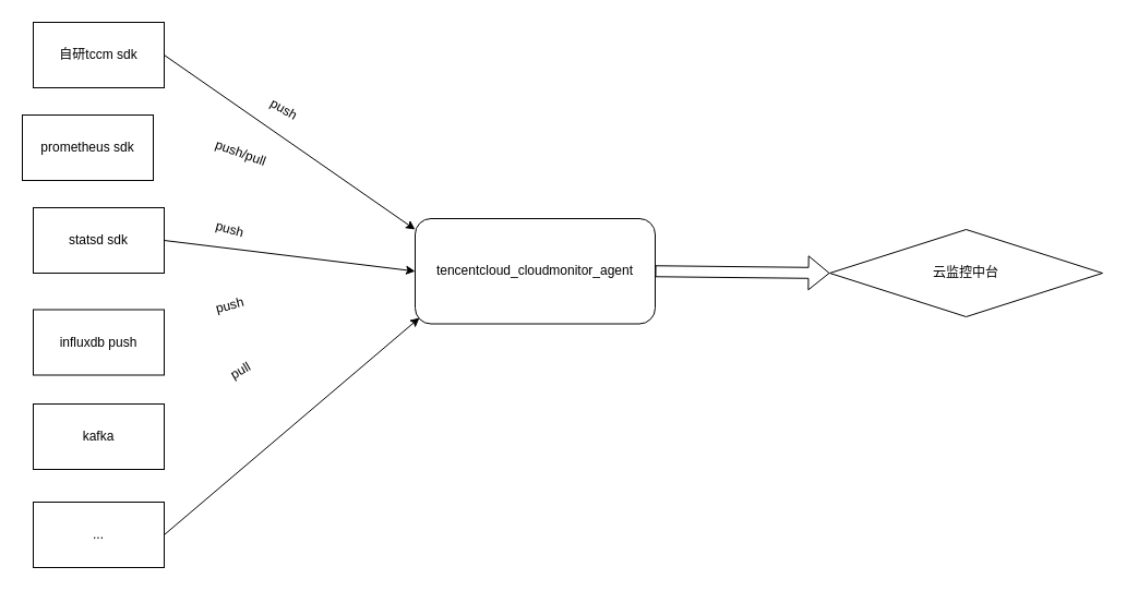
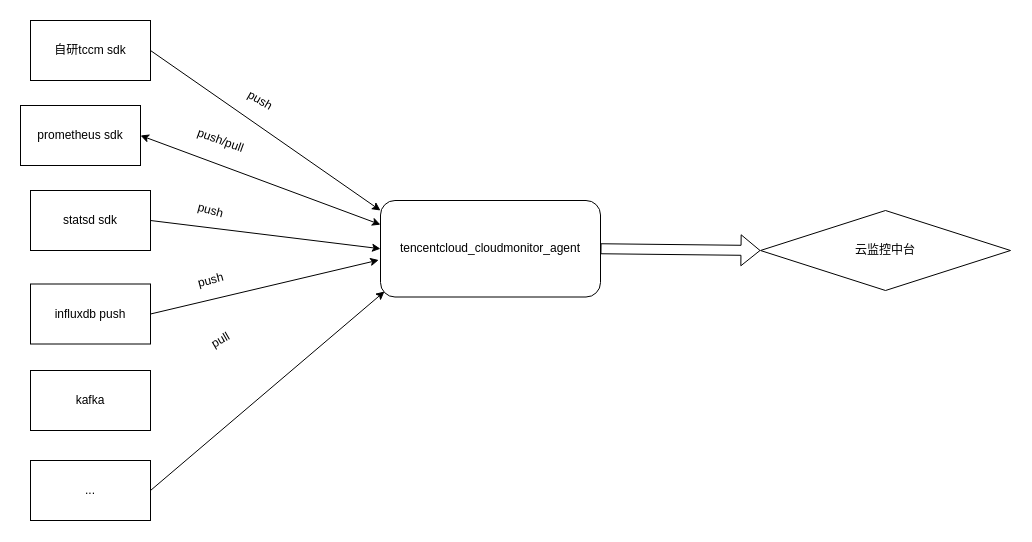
+ <mxCell id="18" value="" style="endArrow=classic;startArrow=classic;html=1;entryX=0;entryY=0.25;entryDx=0;entryDy=0;exitX=1;exitY=0.5;exitDx=0;exitDy=0;" edge="1" parent="1" source="2" target="8"><mxGeometry width="50" height="50" relative="1" as="geometry"><mxPoint x="410" y="360" as="sourcePoint" /><mxPoint x="460" y="310" as="targetPoint" /></mxGeometry></mxCell>
+ <mxCell id="11" value="" style="endArrow=classic;html=1;exitX=1;exitY=0.5;exitDx=0;exitDy=0;entryX=-0.008;entryY=0.617;entryDx=0;entryDy=0;entryPerimeter=0;" edge="1" parent="1" source="6" target="8"><mxGeometry width="50" height="50" relative="1" as="geometry"><mxPoint x="410" y="360" as="sourcePoint" /><mxPoint x="460" y="310" as="targetPoint" /><Array as="points" /></mxGeometry></mxCell>
